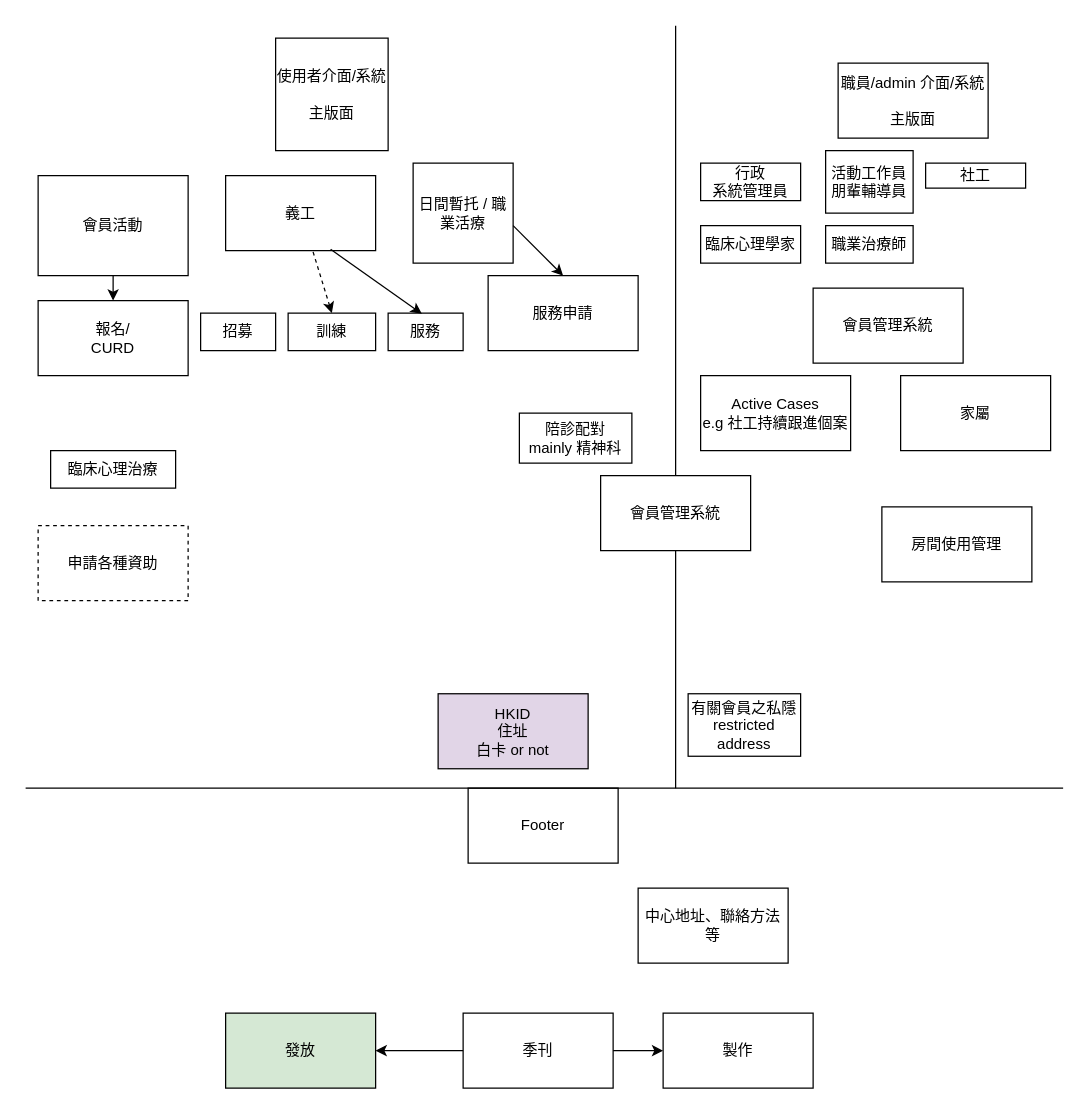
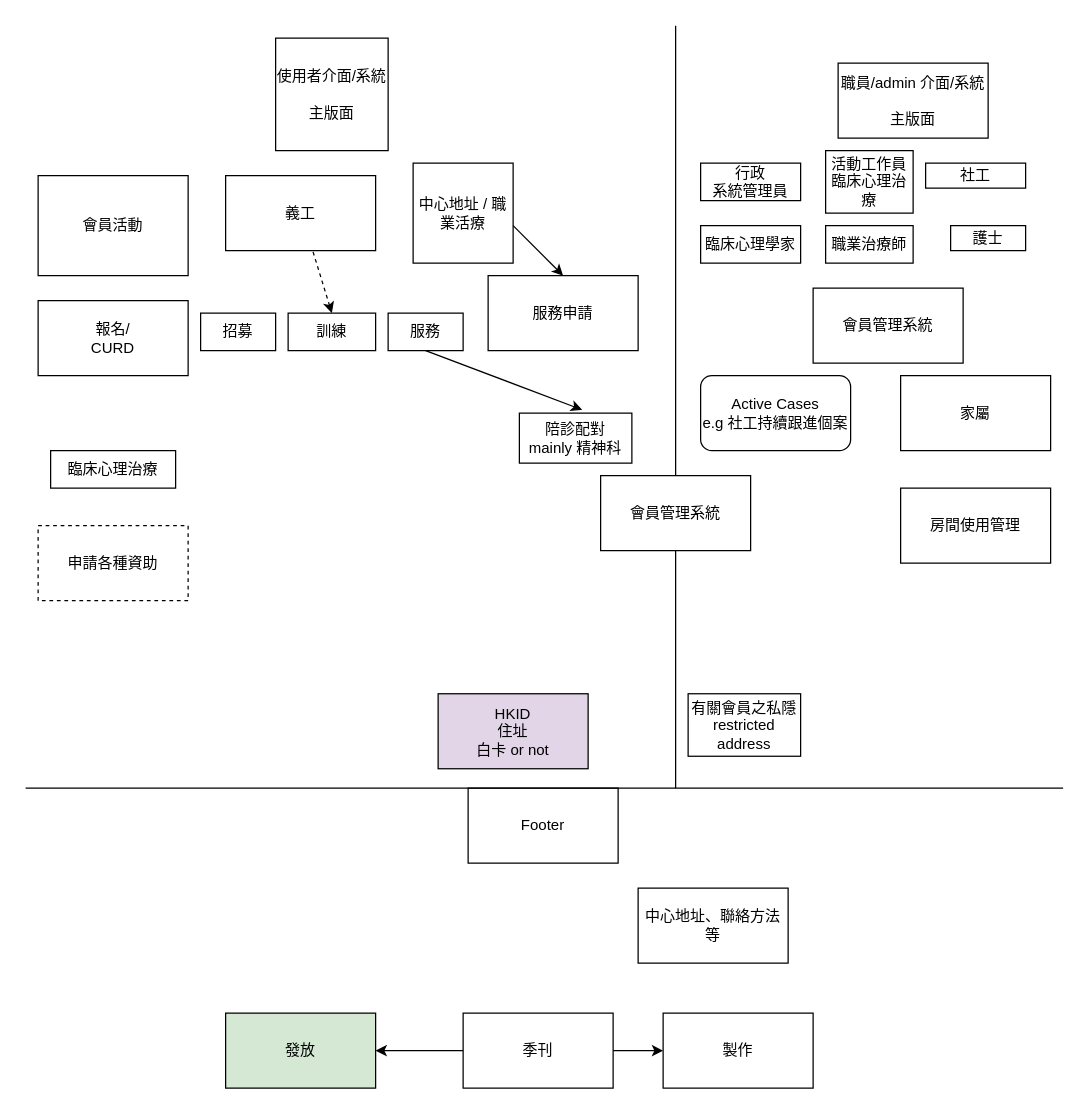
- <mxCell id="29" value="活動工作員&lt;br&gt;朋輩輔導員" style="rounded=0;whiteSpace=wrap;html=1;" vertex="1" parent="1"><mxGeometry x="660" y="120" width="70" height="50" as="geometry" /></mxCell>
+ <mxCell id="29" value="活動工作員&lt;br&gt;臨床心理治療" style="rounded=0;whiteSpace=wrap;html=1;" vertex="1" parent="1"><mxGeometry x="660" y="120" width="70" height="50" as="geometry" /></mxCell>
- <mxCell id="2" value="日間暫托 / 職業活療" style="whiteSpace=wrap;html=1;aspect=fixed;" vertex="1" parent="1"><mxGeometry x="330" y="130" width="80" height="80" as="geometry" /></mxCell>
+ <mxCell id="2" value="中心地址 / 職業活療" style="whiteSpace=wrap;html=1;aspect=fixed;" vertex="1" parent="1"><mxGeometry x="330" y="130" width="80" height="80" as="geometry" /></mxCell>
+ <mxCell id="33" value="護士" style="rounded=0;whiteSpace=wrap;html=1;" vertex="1" parent="1"><mxGeometry x="760" y="180" width="60" height="20" as="geometry" /></mxCell>
- <mxCell id="12" value="" style="endArrow=classic;html=1;rounded=0;entryX=0.45;entryY=0.017;entryDx=0;entryDy=0;entryPerimeter=0;exitX=0.7;exitY=0.983;exitDx=0;exitDy=0;exitPerimeter=0;" edge="1" parent="1" source="5" target="9"><mxGeometry width="50" height="50" relative="1" as="geometry"><mxPoint x="260" y="290" as="sourcePoint" /><mxPoint x="310" y="240" as="targetPoint" /></mxGeometry></mxCell>
- <mxCell id="26" value="" style="endArrow=classic;html=1;rounded=0;entryX=0.5;entryY=0;entryDx=0;entryDy=0;exitX=0.5;exitY=1;exitDx=0;exitDy=0;" edge="1" parent="1" source="17" target="24"><mxGeometry width="50" height="50" relative="1" as="geometry"><mxPoint x="80" y="200" as="sourcePoint" /><mxPoint x="130" y="150" as="targetPoint" /></mxGeometry></mxCell>
+ <mxCell id="11" value="" style="endArrow=classic;html=1;rounded=0;exitX=0.5;exitY=1;exitDx=0;exitDy=0;entryX=0.558;entryY=-0.067;entryDx=0;entryDy=0;entryPerimeter=0;" edge="1" parent="1" source="9" target="10"><mxGeometry width="50" height="50" relative="1" as="geometry"><mxPoint x="350" y="290" as="sourcePoint" /><mxPoint x="344" y="280" as="targetPoint" /><Array as="points" /></mxGeometry></mxCell>
- <mxCell id="19" value="Active Cases&lt;div&gt;e.g 社工持續跟進個案&lt;/div&gt;" style="rounded=0;whiteSpace=wrap;html=1;" vertex="1" parent="1"><mxGeometry x="560" y="300" width="120" height="60" as="geometry" /></mxCell>
+ <mxCell id="19" value="Active Cases&lt;div&gt;e.g 社工持續跟進個案&lt;/div&gt;" style="whiteSpace=wrap;html=1;rounded=1;" vertex="1" parent="1"><mxGeometry x="560" y="300" width="120" height="60" as="geometry" /></mxCell>
- <mxCell id="18" value="房間使用管理" style="rounded=0;whiteSpace=wrap;html=1;" vertex="1" parent="1"><mxGeometry x="705" y="405" width="120" height="60" as="geometry" /></mxCell>
+ <mxCell id="18" value="房間使用管理" style="rounded=0;whiteSpace=wrap;html=1;" vertex="1" parent="1"><mxGeometry x="720" y="390" width="120" height="60" as="geometry" /></mxCell>
